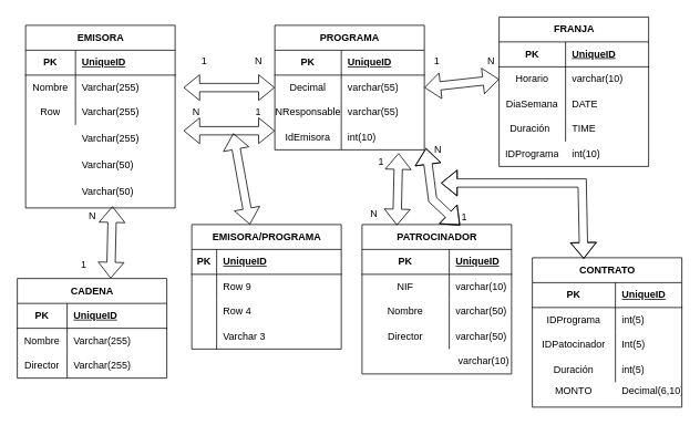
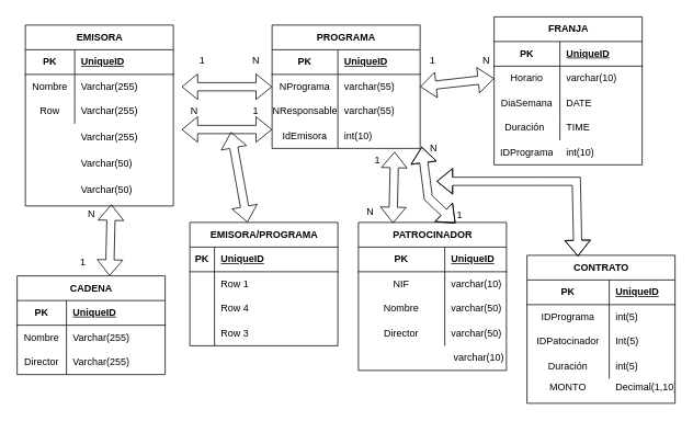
- <mxCell id="7" value="Decimal" style="shape=partialRectangle;connectable=0;fillColor=none;top=0;left=0;bottom=0;right=0;editable=1;overflow=hidden;whiteSpace=wrap;html=1;" vertex="1" parent="6"><mxGeometry width="80" height="30" as="geometry"><mxRectangle width="80" height="30" as="alternateBounds" /></mxGeometry></mxCell>
+ <mxCell id="7" value="NPrograma" style="shape=partialRectangle;connectable=0;fillColor=none;top=0;left=0;bottom=0;right=0;editable=1;overflow=hidden;whiteSpace=wrap;html=1;" vertex="1" parent="6"><mxGeometry width="80" height="30" as="geometry"><mxRectangle width="80" height="30" as="alternateBounds" /></mxGeometry></mxCell>
- <mxCell id="34" value="Row 9" style="shape=partialRectangle;connectable=0;fillColor=none;top=0;left=0;bottom=0;right=0;align=left;spacingLeft=6;overflow=hidden;whiteSpace=wrap;html=1;" vertex="1" parent="32"><mxGeometry x="30" width="150" height="30" as="geometry"><mxRectangle width="150" height="30" as="alternateBounds" /></mxGeometry></mxCell>
+ <mxCell id="34" value="Row 1" style="shape=partialRectangle;connectable=0;fillColor=none;top=0;left=0;bottom=0;right=0;align=left;spacingLeft=6;overflow=hidden;whiteSpace=wrap;html=1;" vertex="1" parent="32"><mxGeometry x="30" width="150" height="30" as="geometry"><mxRectangle width="150" height="30" as="alternateBounds" /></mxGeometry></mxCell>
- <mxCell id="40" value="Varchar 3" style="shape=partialRectangle;connectable=0;fillColor=none;top=0;left=0;bottom=0;right=0;align=left;spacingLeft=6;overflow=hidden;whiteSpace=wrap;html=1;" vertex="1" parent="38"><mxGeometry x="30" width="150" height="30" as="geometry"><mxRectangle width="150" height="30" as="alternateBounds" /></mxGeometry></mxCell>
+ <mxCell id="40" value="Row 3" style="shape=partialRectangle;connectable=0;fillColor=none;top=0;left=0;bottom=0;right=0;align=left;spacingLeft=6;overflow=hidden;whiteSpace=wrap;html=1;" vertex="1" parent="38"><mxGeometry x="30" width="150" height="30" as="geometry"><mxRectangle width="150" height="30" as="alternateBounds" /></mxGeometry></mxCell>
- <mxCell id="113" value="Decimal(6,10)" style="shape=partialRectangle;connectable=0;fillColor=none;top=0;left=0;bottom=0;right=0;align=left;spacingLeft=6;overflow=hidden;whiteSpace=wrap;html=1;" vertex="1" parent="1"><mxGeometry x="740" y="455" width="80" height="30" as="geometry"><mxRectangle width="80" height="30" as="alternateBounds" /></mxGeometry></mxCell>
+ <mxCell id="113" value="Decimal(1,10)" style="shape=partialRectangle;connectable=0;fillColor=none;top=0;left=0;bottom=0;right=0;align=left;spacingLeft=6;overflow=hidden;whiteSpace=wrap;html=1;" vertex="1" parent="1"><mxGeometry x="740" y="455" width="80" height="30" as="geometry"><mxRectangle width="80" height="30" as="alternateBounds" /></mxGeometry></mxCell>
